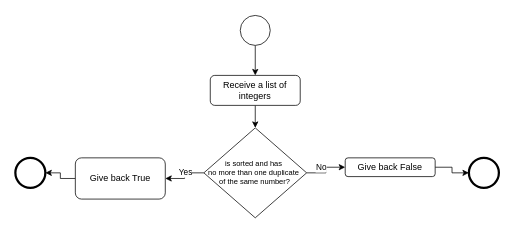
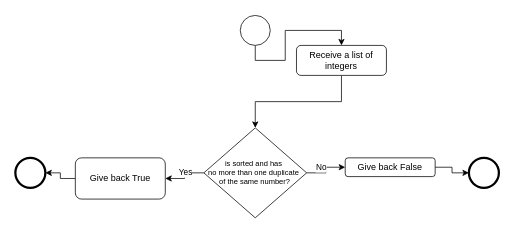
- <mxCell id="6" value="Receive a list of integers" style="rounded=1;whiteSpace=wrap;html=1;" vertex="1" parent="1"><mxGeometry x="280" y="100" width="120" height="40" as="geometry" /></mxCell>
+ <mxCell id="6" value="Receive a list of integers" style="rounded=1;whiteSpace=wrap;html=1;" vertex="1" parent="1"><mxGeometry x="395" y="60" width="120" height="40" as="geometry" /></mxCell>
